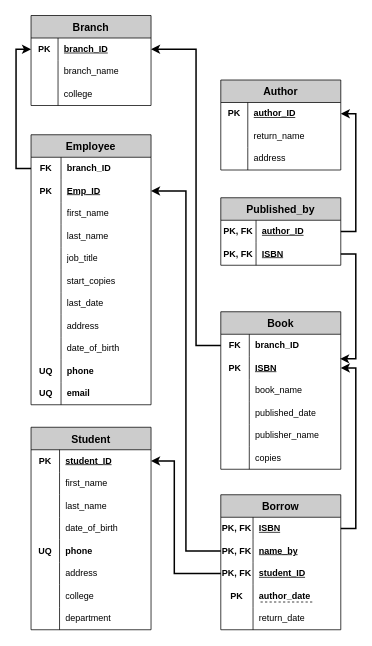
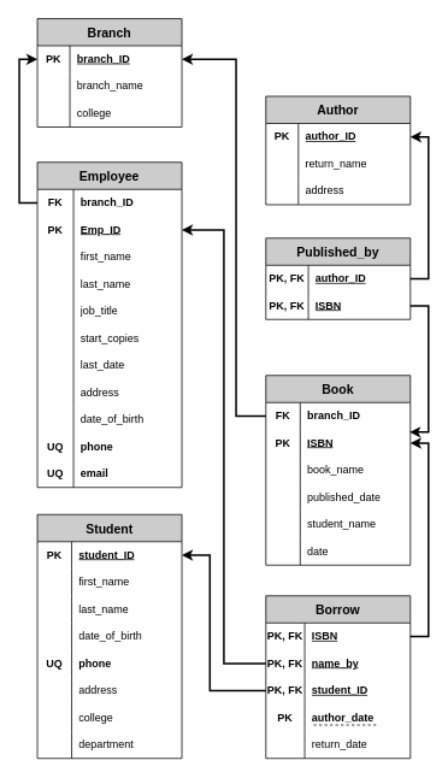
- <mxCell id="106" value="publisher_name" style="shape=partialRectangle;html=1;whiteSpace=wrap;connectable=0;fillColor=none;top=0;left=0;bottom=0;right=0;align=left;spacingLeft=6;overflow=hidden;rounded=0;shadow=0;labelBackgroundColor=none;labelBorderColor=none;sketch=0;strokeColor=default;strokeWidth=1;fontSize=12;" parent="104" vertex="1"><mxGeometry x="38" width="122" height="30" as="geometry"><mxRectangle width="122" height="30" as="alternateBounds" /></mxGeometry></mxCell>
+ <mxCell id="106" value="student_name" style="shape=partialRectangle;html=1;whiteSpace=wrap;connectable=0;fillColor=none;top=0;left=0;bottom=0;right=0;align=left;spacingLeft=6;overflow=hidden;rounded=0;shadow=0;labelBackgroundColor=none;labelBorderColor=none;sketch=0;strokeColor=default;strokeWidth=1;fontSize=12;" parent="104" vertex="1"><mxGeometry x="38" width="122" height="30" as="geometry"><mxRectangle width="122" height="30" as="alternateBounds" /></mxGeometry></mxCell>
- <mxCell id="109" value="copies" style="shape=partialRectangle;html=1;whiteSpace=wrap;connectable=0;fillColor=none;top=0;left=0;bottom=0;right=0;align=left;spacingLeft=6;overflow=hidden;rounded=0;shadow=0;labelBackgroundColor=none;labelBorderColor=none;sketch=0;strokeColor=default;strokeWidth=1;fontSize=12;" parent="107" vertex="1"><mxGeometry x="38" width="122" height="30" as="geometry"><mxRectangle width="122" height="30" as="alternateBounds" /></mxGeometry></mxCell>
+ <mxCell id="109" value="date" style="shape=partialRectangle;html=1;whiteSpace=wrap;connectable=0;fillColor=none;top=0;left=0;bottom=0;right=0;align=left;spacingLeft=6;overflow=hidden;rounded=0;shadow=0;labelBackgroundColor=none;labelBorderColor=none;sketch=0;strokeColor=default;strokeWidth=1;fontSize=12;" parent="107" vertex="1"><mxGeometry x="38" width="122" height="30" as="geometry"><mxRectangle width="122" height="30" as="alternateBounds" /></mxGeometry></mxCell>
